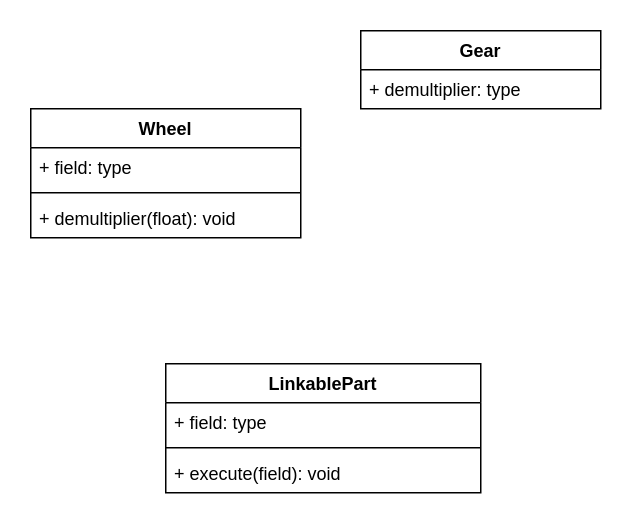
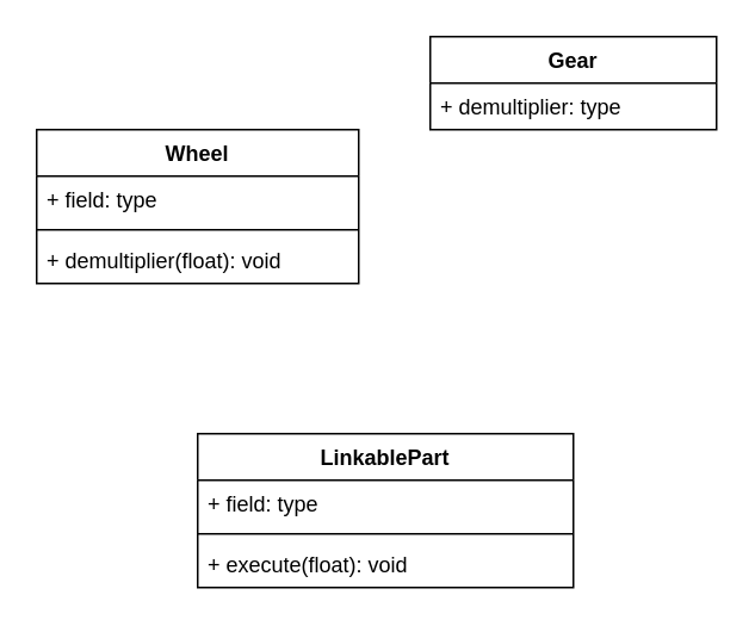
- <mxCell id="5" value="+ execute(field): void" style="text;strokeColor=none;fillColor=none;align=left;verticalAlign=top;spacingLeft=4;spacingRight=4;overflow=hidden;rotatable=0;points=[[0,0.5],[1,0.5]];portConstraint=eastwest;whiteSpace=wrap;html=1;" vertex="1" parent="2"><mxGeometry y="60" width="210" height="26" as="geometry" /></mxCell>
+ <mxCell id="5" value="+ execute(float): void" style="text;strokeColor=none;fillColor=none;align=left;verticalAlign=top;spacingLeft=4;spacingRight=4;overflow=hidden;rotatable=0;points=[[0,0.5],[1,0.5]];portConstraint=eastwest;whiteSpace=wrap;html=1;" vertex="1" parent="2"><mxGeometry y="60" width="210" height="26" as="geometry" /></mxCell>
